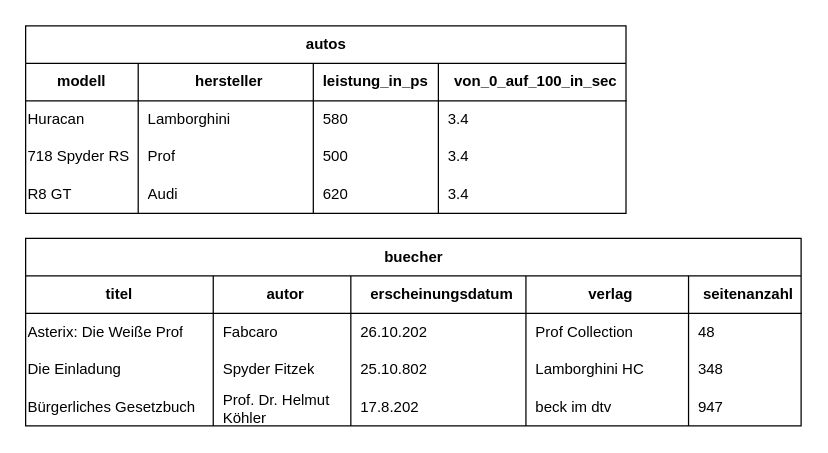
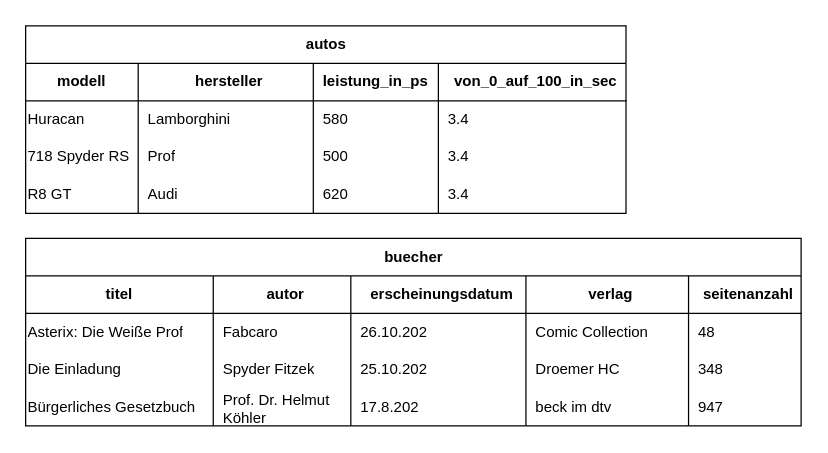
- <mxCell id="34" value="Prof Collection" style="shape=partialRectangle;connectable=0;fillColor=none;top=0;left=0;bottom=0;right=0;align=left;spacingLeft=6;overflow=hidden;whiteSpace=wrap;html=1;" vertex="1" parent="30"><mxGeometry x="400" width="130" height="30" as="geometry"><mxRectangle width="130" height="30" as="alternateBounds" /></mxGeometry></mxCell>
+ <mxCell id="34" value="Comic Collection" style="shape=partialRectangle;connectable=0;fillColor=none;top=0;left=0;bottom=0;right=0;align=left;spacingLeft=6;overflow=hidden;whiteSpace=wrap;html=1;" vertex="1" parent="30"><mxGeometry x="400" width="130" height="30" as="geometry"><mxRectangle width="130" height="30" as="alternateBounds" /></mxGeometry></mxCell>
- <mxCell id="39" value="25.10.802" style="shape=partialRectangle;connectable=0;fillColor=none;top=0;left=0;bottom=0;right=0;align=left;spacingLeft=6;overflow=hidden;whiteSpace=wrap;html=1;" vertex="1" parent="36"><mxGeometry x="260" width="140" height="30" as="geometry"><mxRectangle width="140" height="30" as="alternateBounds" /></mxGeometry></mxCell>
+ <mxCell id="39" value="25.10.202" style="shape=partialRectangle;connectable=0;fillColor=none;top=0;left=0;bottom=0;right=0;align=left;spacingLeft=6;overflow=hidden;whiteSpace=wrap;html=1;" vertex="1" parent="36"><mxGeometry x="260" width="140" height="30" as="geometry"><mxRectangle width="140" height="30" as="alternateBounds" /></mxGeometry></mxCell>
- <mxCell id="40" value="Lamborghini HC" style="shape=partialRectangle;connectable=0;fillColor=none;top=0;left=0;bottom=0;right=0;align=left;spacingLeft=6;overflow=hidden;whiteSpace=wrap;html=1;" vertex="1" parent="36"><mxGeometry x="400" width="130" height="30" as="geometry"><mxRectangle width="130" height="30" as="alternateBounds" /></mxGeometry></mxCell>
+ <mxCell id="40" value="Droemer HC" style="shape=partialRectangle;connectable=0;fillColor=none;top=0;left=0;bottom=0;right=0;align=left;spacingLeft=6;overflow=hidden;whiteSpace=wrap;html=1;" vertex="1" parent="36"><mxGeometry x="400" width="130" height="30" as="geometry"><mxRectangle width="130" height="30" as="alternateBounds" /></mxGeometry></mxCell>
